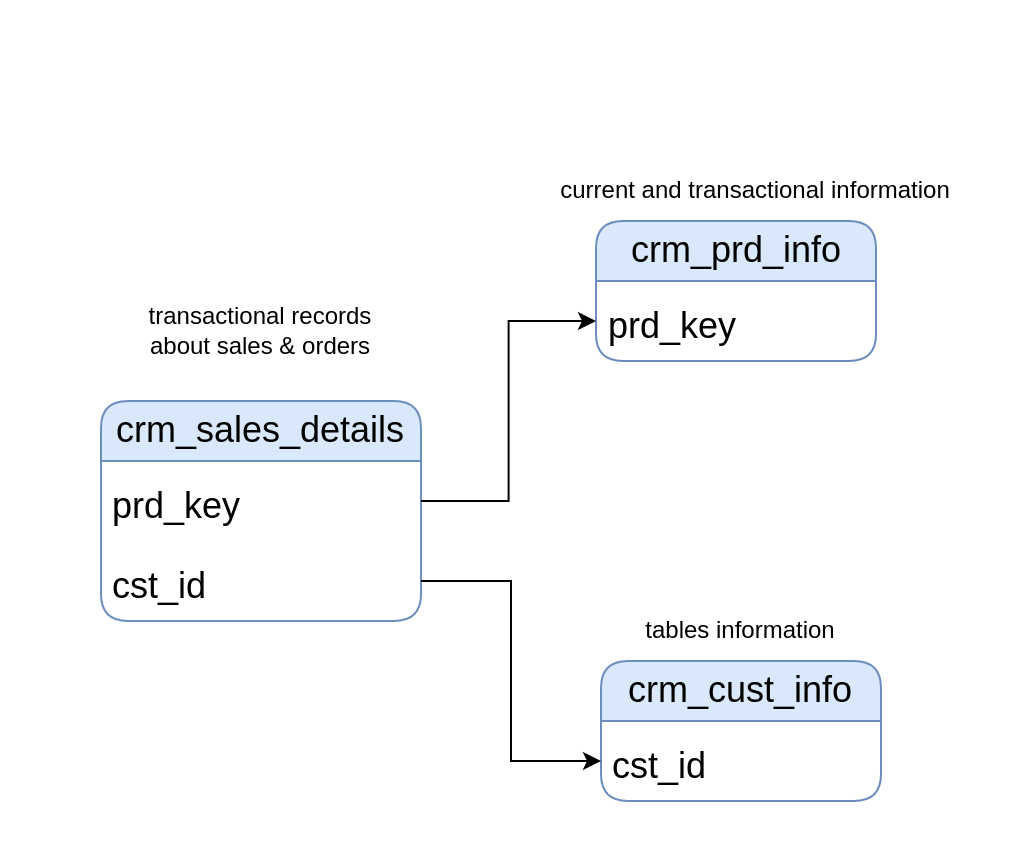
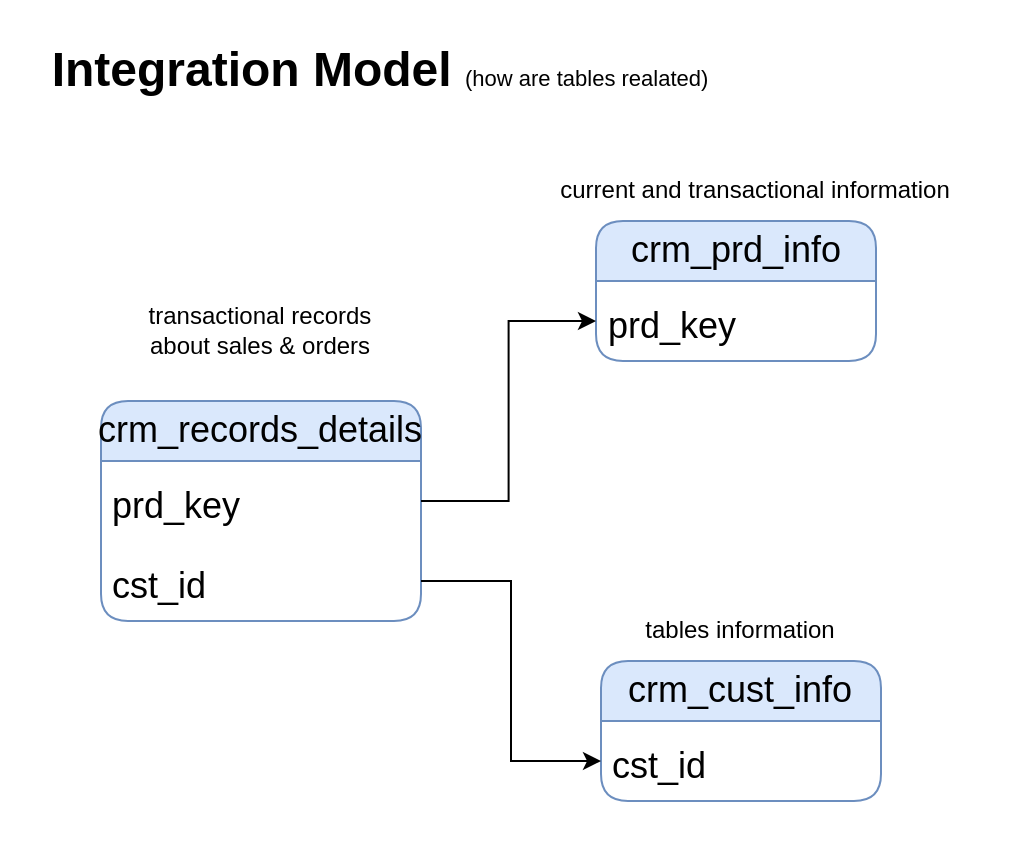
+ <mxCell id="2" value="&lt;font style=&quot;&quot;&gt;&lt;b style=&quot;font-size: 24px;&quot;&gt;Integration Model &lt;/b&gt;&lt;font style=&quot;font-size: 11px;&quot;&gt;(how are tables realated)&lt;/font&gt;&lt;/font&gt;" style="text;html=1;align=center;verticalAlign=middle;whiteSpace=wrap;rounded=0;" vertex="1" parent="1"><mxGeometry x="20" y="20" width="340" height="30" as="geometry" /></mxCell>
- <mxCell id="9" value="&lt;font style=&quot;font-size: 18px;&quot;&gt;crm_sales_details&lt;/font&gt;" style="swimlane;fontStyle=0;childLayout=stackLayout;horizontal=1;startSize=30;horizontalStack=0;resizeParent=1;resizeParentMax=0;resizeLast=0;collapsible=1;marginBottom=0;whiteSpace=wrap;html=1;rounded=1;fillColor=#dae8fc;strokeColor=#6c8ebf;" vertex="1" parent="1"><mxGeometry x="50" y="200" width="160" height="110" as="geometry" /></mxCell>
+ <mxCell id="9" value="&lt;font style=&quot;font-size: 18px;&quot;&gt;crm_records_details&lt;/font&gt;" style="swimlane;fontStyle=0;childLayout=stackLayout;horizontal=1;startSize=30;horizontalStack=0;resizeParent=1;resizeParentMax=0;resizeLast=0;collapsible=1;marginBottom=0;whiteSpace=wrap;html=1;rounded=1;fillColor=#dae8fc;strokeColor=#6c8ebf;" vertex="1" parent="1"><mxGeometry x="50" y="200" width="160" height="110" as="geometry" /></mxCell>
